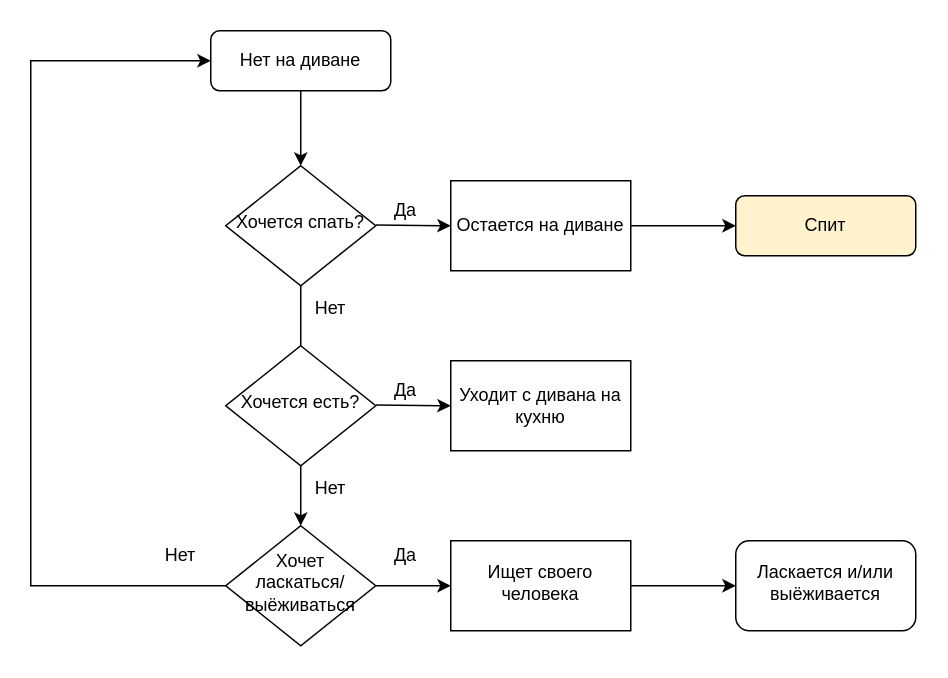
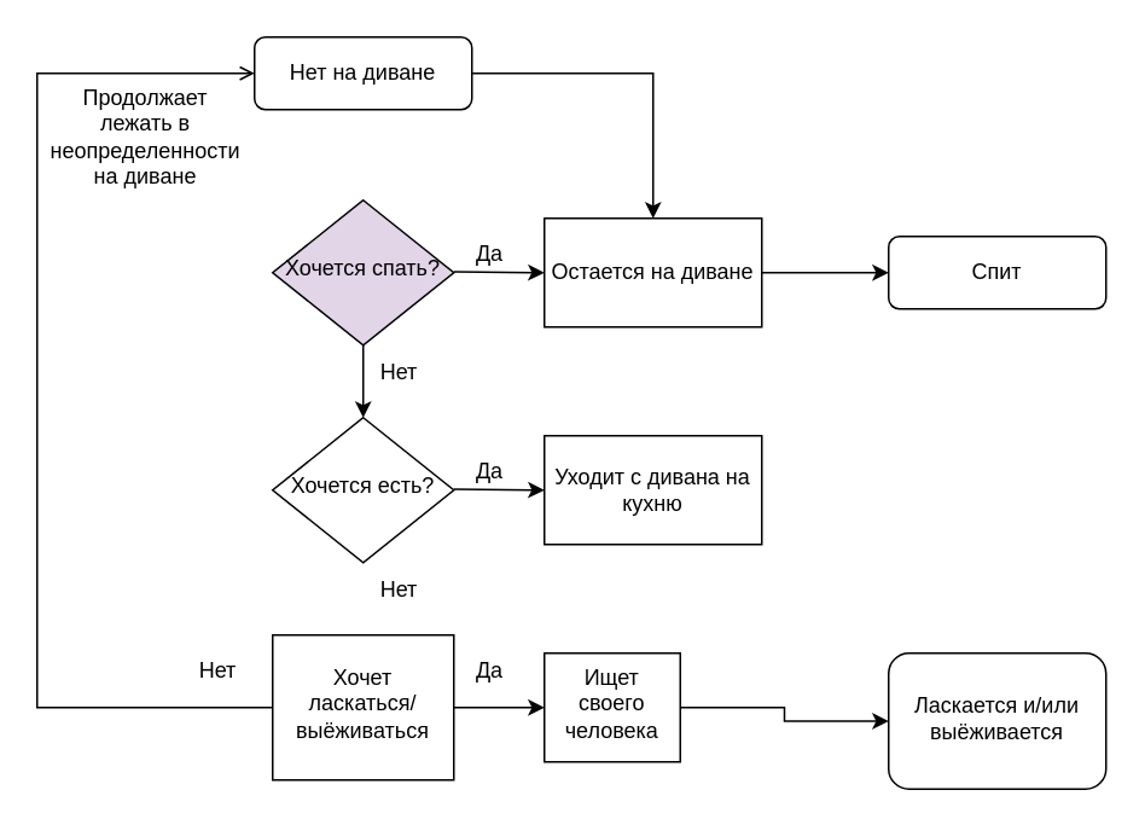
- <mxCell id="15" value="" style="edgeStyle=orthogonalEdgeStyle;rounded=0;orthogonalLoop=1;jettySize=auto;html=1;entryX=0;entryY=0.5;entryDx=0;entryDy=0;" edge="1" parent="1" source="16" target="3"><mxGeometry relative="1" as="geometry"><mxPoint x="20" y="30" as="targetPoint" /><Array as="points"><mxPoint x="20" y="390" /><mxPoint x="20" y="40" /></Array></mxGeometry></mxCell>
+ <mxCell id="15" value="" style="edgeStyle=orthogonalEdgeStyle;rounded=0;orthogonalLoop=1;jettySize=auto;html=1;entryX=0;entryY=0.5;entryDx=0;entryDy=0;endArrow=open;" edge="1" parent="1" source="16" target="3"><mxGeometry relative="1" as="geometry"><mxPoint x="20" y="30" as="targetPoint" /><Array as="points"><mxPoint x="20" y="390" /><mxPoint x="20" y="40" /></Array></mxGeometry></mxCell>
+ <mxCell id="26" value="Продолжает лежать в неопределенности на диване" style="text;html=1;strokeColor=none;fillColor=none;align=center;verticalAlign=middle;whiteSpace=wrap;rounded=0;" vertex="1" parent="1"><mxGeometry x="50" y="60" width="60" height="30" as="geometry" /></mxCell>
- <mxCell id="2" value="" style="edgeStyle=orthogonalEdgeStyle;rounded=0;orthogonalLoop=1;jettySize=auto;html=1;" parent="1" source="3" target="5" edge="1"><mxGeometry relative="1" as="geometry" /></mxCell>
+ <mxCell id="2" value="" style="edgeStyle=orthogonalEdgeStyle;rounded=0;orthogonalLoop=1;jettySize=auto;html=1;" parent="1" source="3" target="9" edge="1"><mxGeometry relative="1" as="geometry" /></mxCell>
- <mxCell id="5" value="Хочется спать?" style="rhombus;whiteSpace=wrap;html=1;shadow=0;fontFamily=Helvetica;fontSize=12;align=center;strokeWidth=1;spacing=6;spacingTop=-4;" parent="1" vertex="1"><mxGeometry x="150" y="110" width="100" height="80" as="geometry" /></mxCell>
+ <mxCell id="5" value="Хочется спать?" style="rhombus;whiteSpace=wrap;html=1;shadow=0;fontFamily=Helvetica;fontSize=12;align=center;strokeWidth=1;spacing=6;spacingTop=-4;fillColor=#e1d5e7;" parent="1" vertex="1"><mxGeometry x="150" y="110" width="100" height="80" as="geometry" /></mxCell>
- <mxCell id="6" value="Спит" style="rounded=1;whiteSpace=wrap;html=1;fontSize=12;glass=0;strokeWidth=1;shadow=0;fillColor=#fff2cc;" parent="1" vertex="1"><mxGeometry x="490" y="130" width="120" height="40" as="geometry" /></mxCell>
+ <mxCell id="6" value="Спит" style="rounded=1;whiteSpace=wrap;html=1;fontSize=12;glass=0;strokeWidth=1;shadow=0;" parent="1" vertex="1"><mxGeometry x="490" y="130" width="120" height="40" as="geometry" /></mxCell>
- <mxCell id="4" value="" style="edgeStyle=orthogonalEdgeStyle;rounded=0;orthogonalLoop=1;jettySize=auto;html=1;endArrow=none;" parent="1" source="5" target="8" edge="1"><mxGeometry relative="1" as="geometry" /></mxCell>
+ <mxCell id="4" value="" style="edgeStyle=orthogonalEdgeStyle;rounded=0;orthogonalLoop=1;jettySize=auto;html=1;" parent="1" source="5" target="8" edge="1"><mxGeometry relative="1" as="geometry" /></mxCell>
- <mxCell id="7" value="" style="edgeStyle=orthogonalEdgeStyle;rounded=0;orthogonalLoop=1;jettySize=auto;html=1;" parent="1" source="8" target="16" edge="1"><mxGeometry relative="1" as="geometry" /></mxCell>
- <mxCell id="16" value="Хочет ласкаться/выёживаться" style="rhombus;whiteSpace=wrap;html=1;shadow=0;fontFamily=Helvetica;fontSize=12;align=center;strokeWidth=1;spacing=6;spacingTop=-4;" parent="1" vertex="1"><mxGeometry x="150" y="350" width="100" height="80" as="geometry" /></mxCell>
+ <mxCell id="16" value="Хочет ласкаться/выёживаться" style="whiteSpace=wrap;html=1;shadow=0;fontFamily=Helvetica;fontSize=12;align=center;strokeWidth=1;spacing=6;spacingTop=-4;rounded=0;" parent="1" vertex="1"><mxGeometry x="150" y="350" width="100" height="80" as="geometry" /></mxCell>
- <mxCell id="20" value="Ищет своего человека" style="whiteSpace=wrap;html=1;shadow=0;strokeWidth=1;spacing=6;spacingTop=-4;" parent="1" vertex="1"><mxGeometry x="300" y="360" width="120" height="60" as="geometry" /></mxCell>
+ <mxCell id="20" value="Ищет своего человека" style="whiteSpace=wrap;html=1;shadow=0;strokeWidth=1;spacing=6;spacingTop=-4;" parent="1" vertex="1"><mxGeometry x="300" y="360" width="75" height="60" as="geometry" /></mxCell>
- <mxCell id="21" value="Ласкается и/или выёживается" style="rounded=1;whiteSpace=wrap;html=1;shadow=0;strokeWidth=1;spacing=6;spacingTop=-4;" parent="1" vertex="1"><mxGeometry x="490" y="360" width="120" height="60" as="geometry" /></mxCell>
+ <mxCell id="21" value="Ласкается и/или выёживается" style="rounded=1;whiteSpace=wrap;html=1;shadow=0;strokeWidth=1;spacing=6;spacingTop=-4;" parent="1" vertex="1"><mxGeometry x="490" y="360" width="120" height="75" as="geometry" /></mxCell>
